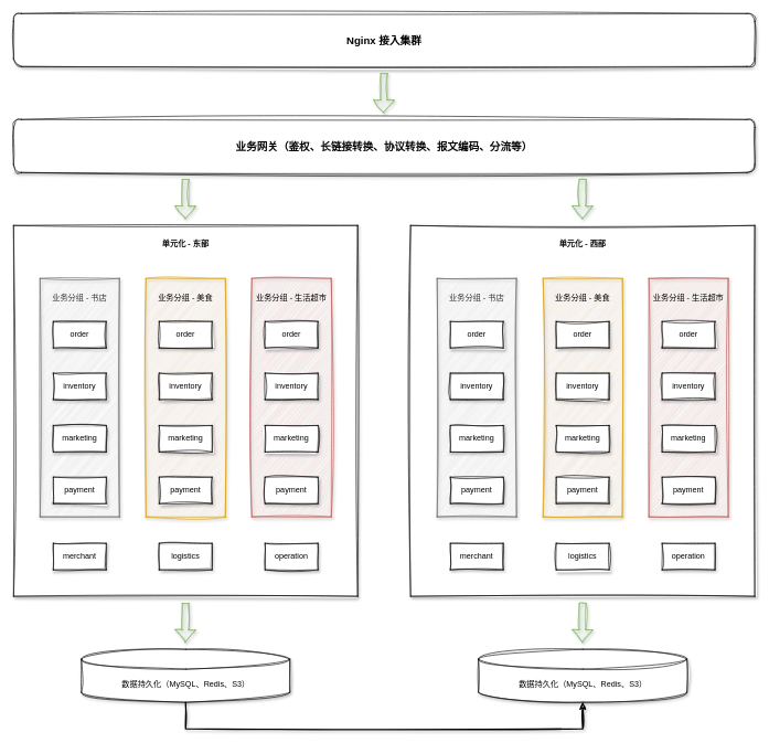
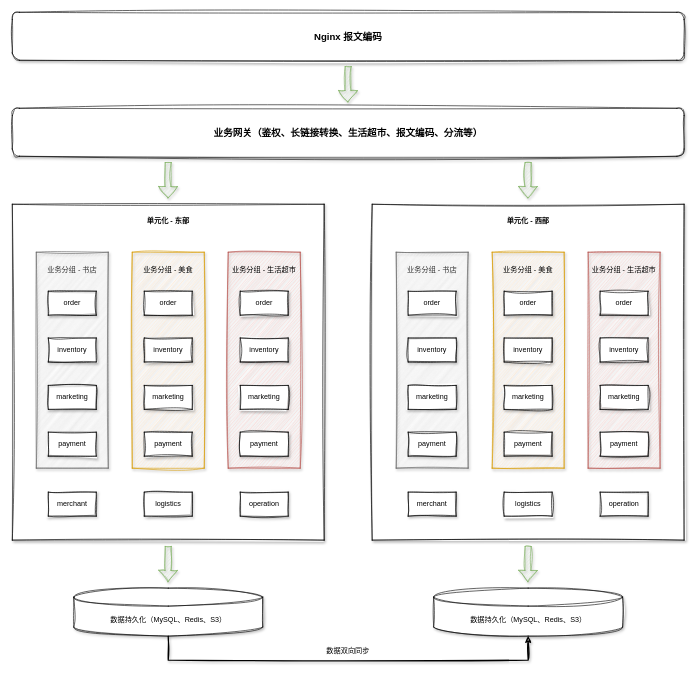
- <mxCell id="2" value="&lt;b&gt;&lt;font style=&quot;font-size: 16px;&quot;&gt;Nginx 接入集群&lt;/font&gt;&lt;/b&gt;" style="rounded=1;whiteSpace=wrap;html=1;sketch=1;curveFitting=1;jiggle=2;shadow=1;" parent="1" vertex="1"><mxGeometry x="20" y="20" width="1120" height="80" as="geometry" /></mxCell>
+ <mxCell id="2" value="&lt;b&gt;&lt;font style=&quot;font-size: 16px;&quot;&gt;Nginx 报文编码&lt;/font&gt;&lt;/b&gt;" style="rounded=1;whiteSpace=wrap;html=1;sketch=1;curveFitting=1;jiggle=2;shadow=1;" parent="1" vertex="1"><mxGeometry x="20" y="20" width="1120" height="80" as="geometry" /></mxCell>
- <mxCell id="43" value="&lt;span style=&quot;font-size: 16px;&quot;&gt;&lt;b&gt;业务网关（鉴权、长链接转换、协议转换、报文编码、分流等）&lt;/b&gt;&lt;/span&gt;" style="rounded=1;whiteSpace=wrap;html=1;sketch=1;curveFitting=1;jiggle=2;shadow=1;" parent="1" vertex="1"><mxGeometry x="20" y="180" width="1120" height="80" as="geometry" /></mxCell>
+ <mxCell id="43" value="&lt;span style=&quot;font-size: 16px;&quot;&gt;&lt;b&gt;业务网关（鉴权、长链接转换、生活超市、报文编码、分流等）&lt;/b&gt;&lt;/span&gt;" style="rounded=1;whiteSpace=wrap;html=1;sketch=1;curveFitting=1;jiggle=2;shadow=1;" parent="1" vertex="1"><mxGeometry x="20" y="180" width="1120" height="80" as="geometry" /></mxCell>
+ <mxCell id="45" value="数据双向同步" style="text;html=1;strokeColor=none;fillColor=none;align=center;verticalAlign=middle;whiteSpace=wrap;rounded=0;sketch=1;curveFitting=1;jiggle=2;shadow=1;" parent="1" vertex="1"><mxGeometry x="500" y="1070" width="160" height="30" as="geometry" /></mxCell>
